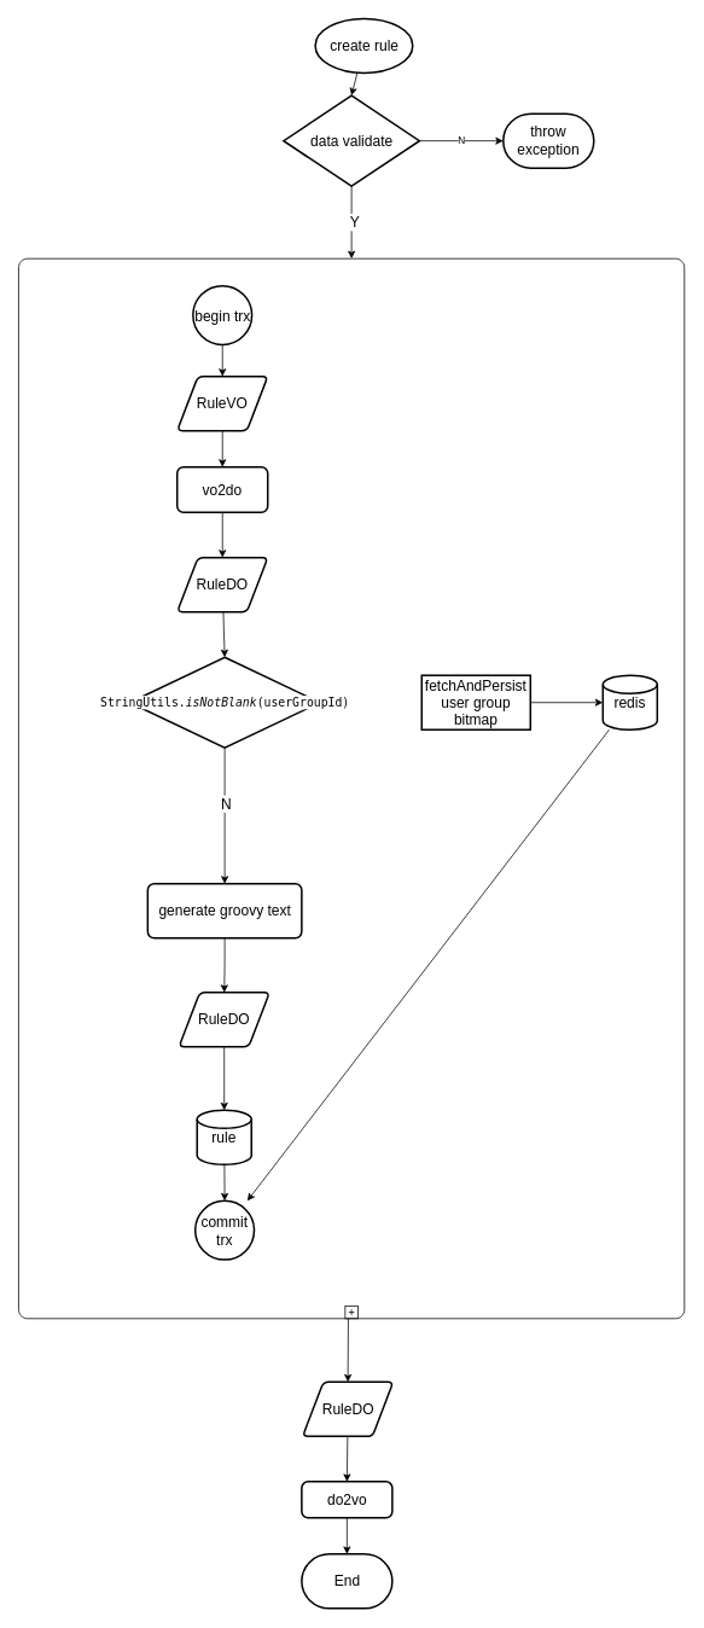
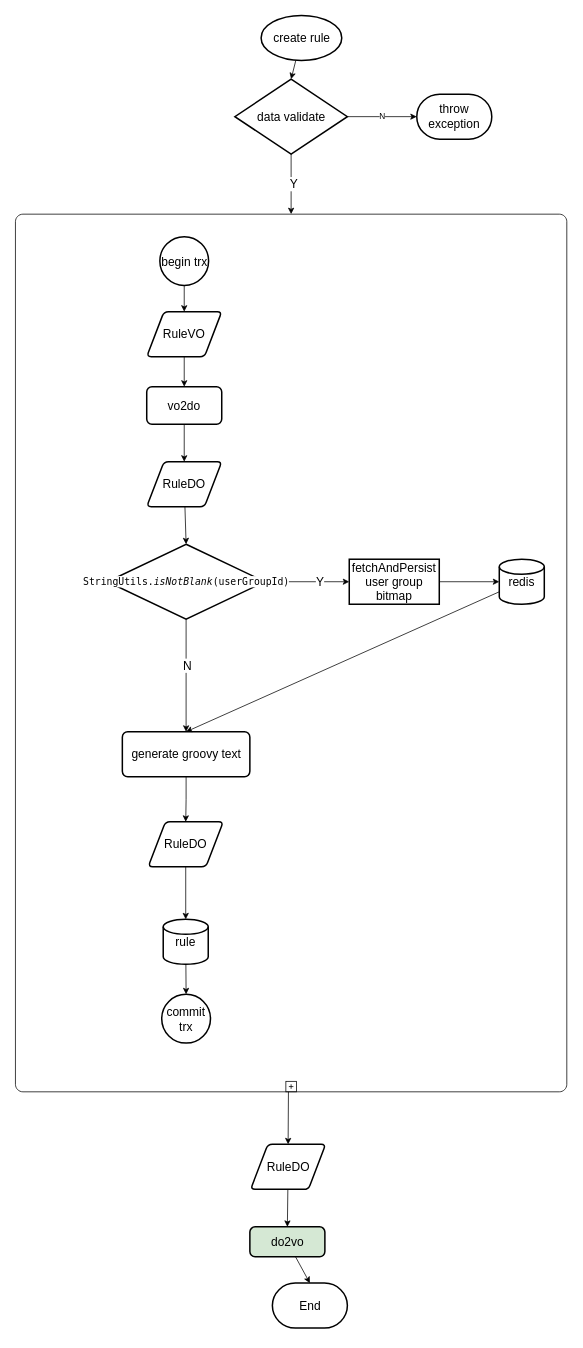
+ <mxCell id="33" value="" style="edgeStyle=none;rounded=0;orthogonalLoop=1;jettySize=auto;html=1;fontSize=16;" parent="1" source="37" target="39" edge="1"><mxGeometry relative="1" as="geometry" /></mxCell>
+ <mxCell id="34" value="Y" style="edgeLabel;html=1;align=center;verticalAlign=middle;resizable=0;points=[];fontSize=16;" parent="33" vertex="1" connectable="0"><mxGeometry x="0.289" y="1" relative="1" as="geometry"><mxPoint as="offset" /></mxGeometry></mxCell>
- <mxCell id="20" style="edgeStyle=none;rounded=0;orthogonalLoop=1;jettySize=auto;html=1;fontSize=16;" parent="1" source="21" target="26" edge="1"><mxGeometry relative="1" as="geometry" /></mxCell>
+ <mxCell id="20" style="edgeStyle=none;rounded=0;orthogonalLoop=1;jettySize=auto;html=1;entryX=0.5;entryY=0;entryDx=0;entryDy=0;fontSize=16;" parent="1" source="21" target="19" edge="1"><mxGeometry relative="1" as="geometry" /></mxCell>
- <mxCell id="30" value="do2vo" style="rounded=1;whiteSpace=wrap;html=1;absoluteArcSize=1;arcSize=14;strokeWidth=2;fontSize=16;" parent="1" vertex="1"><mxGeometry x="332.5" y="1635" width="100" height="40" as="geometry" /></mxCell>
+ <mxCell id="30" value="do2vo" style="rounded=1;whiteSpace=wrap;html=1;absoluteArcSize=1;arcSize=14;strokeWidth=2;fontSize=16;fillColor=#d5e8d4;" parent="1" vertex="1"><mxGeometry x="332.5" y="1635" width="100" height="40" as="geometry" /></mxCell>
- <mxCell id="32" value="End" style="strokeWidth=2;html=1;shape=mxgraph.flowchart.terminator;whiteSpace=wrap;fontSize=16;" parent="1" vertex="1"><mxGeometry x="332.5" y="1715" width="100" height="60" as="geometry" /></mxCell>
+ <mxCell id="32" value="End" style="strokeWidth=2;html=1;shape=mxgraph.flowchart.terminator;whiteSpace=wrap;fontSize=16;" parent="1" vertex="1"><mxGeometry x="362.5" y="1710" width="100" height="60" as="geometry" /></mxCell>
